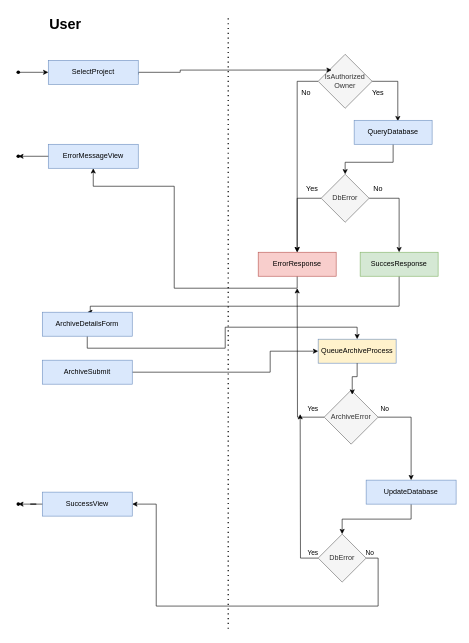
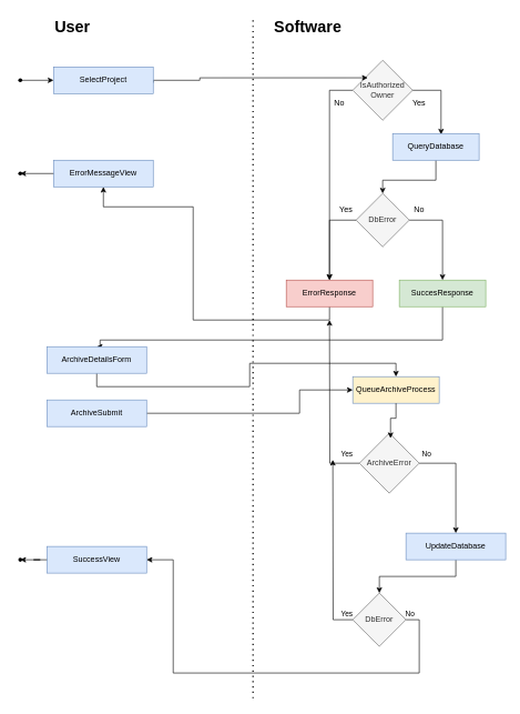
+ <mxCell id="25" value="&lt;h1 style=&quot;margin-top: 0px;&quot;&gt;Software&lt;/h1&gt;" style="text;html=1;whiteSpace=wrap;overflow=hidden;rounded=0;" parent="1" vertex="1"><mxGeometry x="410" y="20" width="180" height="50" as="geometry" /></mxCell>
